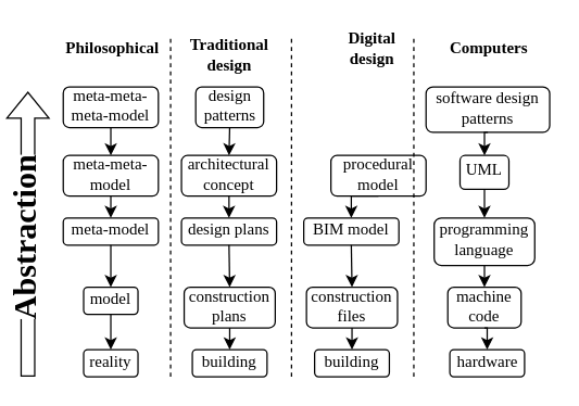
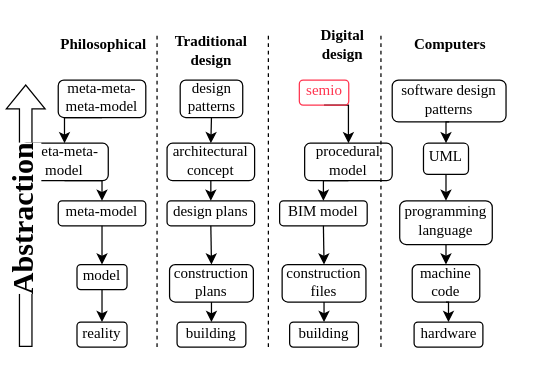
+ <mxCell id="21" value="semio" style="rounded=1;whiteSpace=wrap;html=1;spacingTop=-3;strokeColor=#FF344F;fontColor=#FF344F;fontFamily=Times New Roman;fillColor=none;" parent="1" vertex="1"><mxGeometry x="238.75" y="63.5" width="39.5" height="20" as="geometry" /></mxCell>
+ <mxCell id="20" style="edgeStyle=orthogonalEdgeStyle;rounded=0;orthogonalLoop=1;jettySize=auto;html=1;exitX=0.5;exitY=1;exitDx=0;exitDy=0;entryX=0.5;entryY=0;entryDx=0;entryDy=0;fontFamily=Times New Roman;fillColor=none;" parent="1" source="21" target="23" edge="1"><mxGeometry relative="1" as="geometry" /></mxCell>
- <mxCell id="5" value="meta-meta-model" style="rounded=1;whiteSpace=wrap;html=1;spacingTop=-3;fontFamily=Times New Roman;fillColor=none;" parent="1" vertex="1"><mxGeometry x="46" y="114" width="70" height="30" as="geometry" /></mxCell>
+ <mxCell id="5" value="meta-meta-model" style="rounded=1;whiteSpace=wrap;html=1;spacingTop=-3;fontFamily=Times New Roman;fillColor=none;" parent="1" vertex="1"><mxGeometry x="16" y="114" width="70" height="30" as="geometry" /></mxCell>
